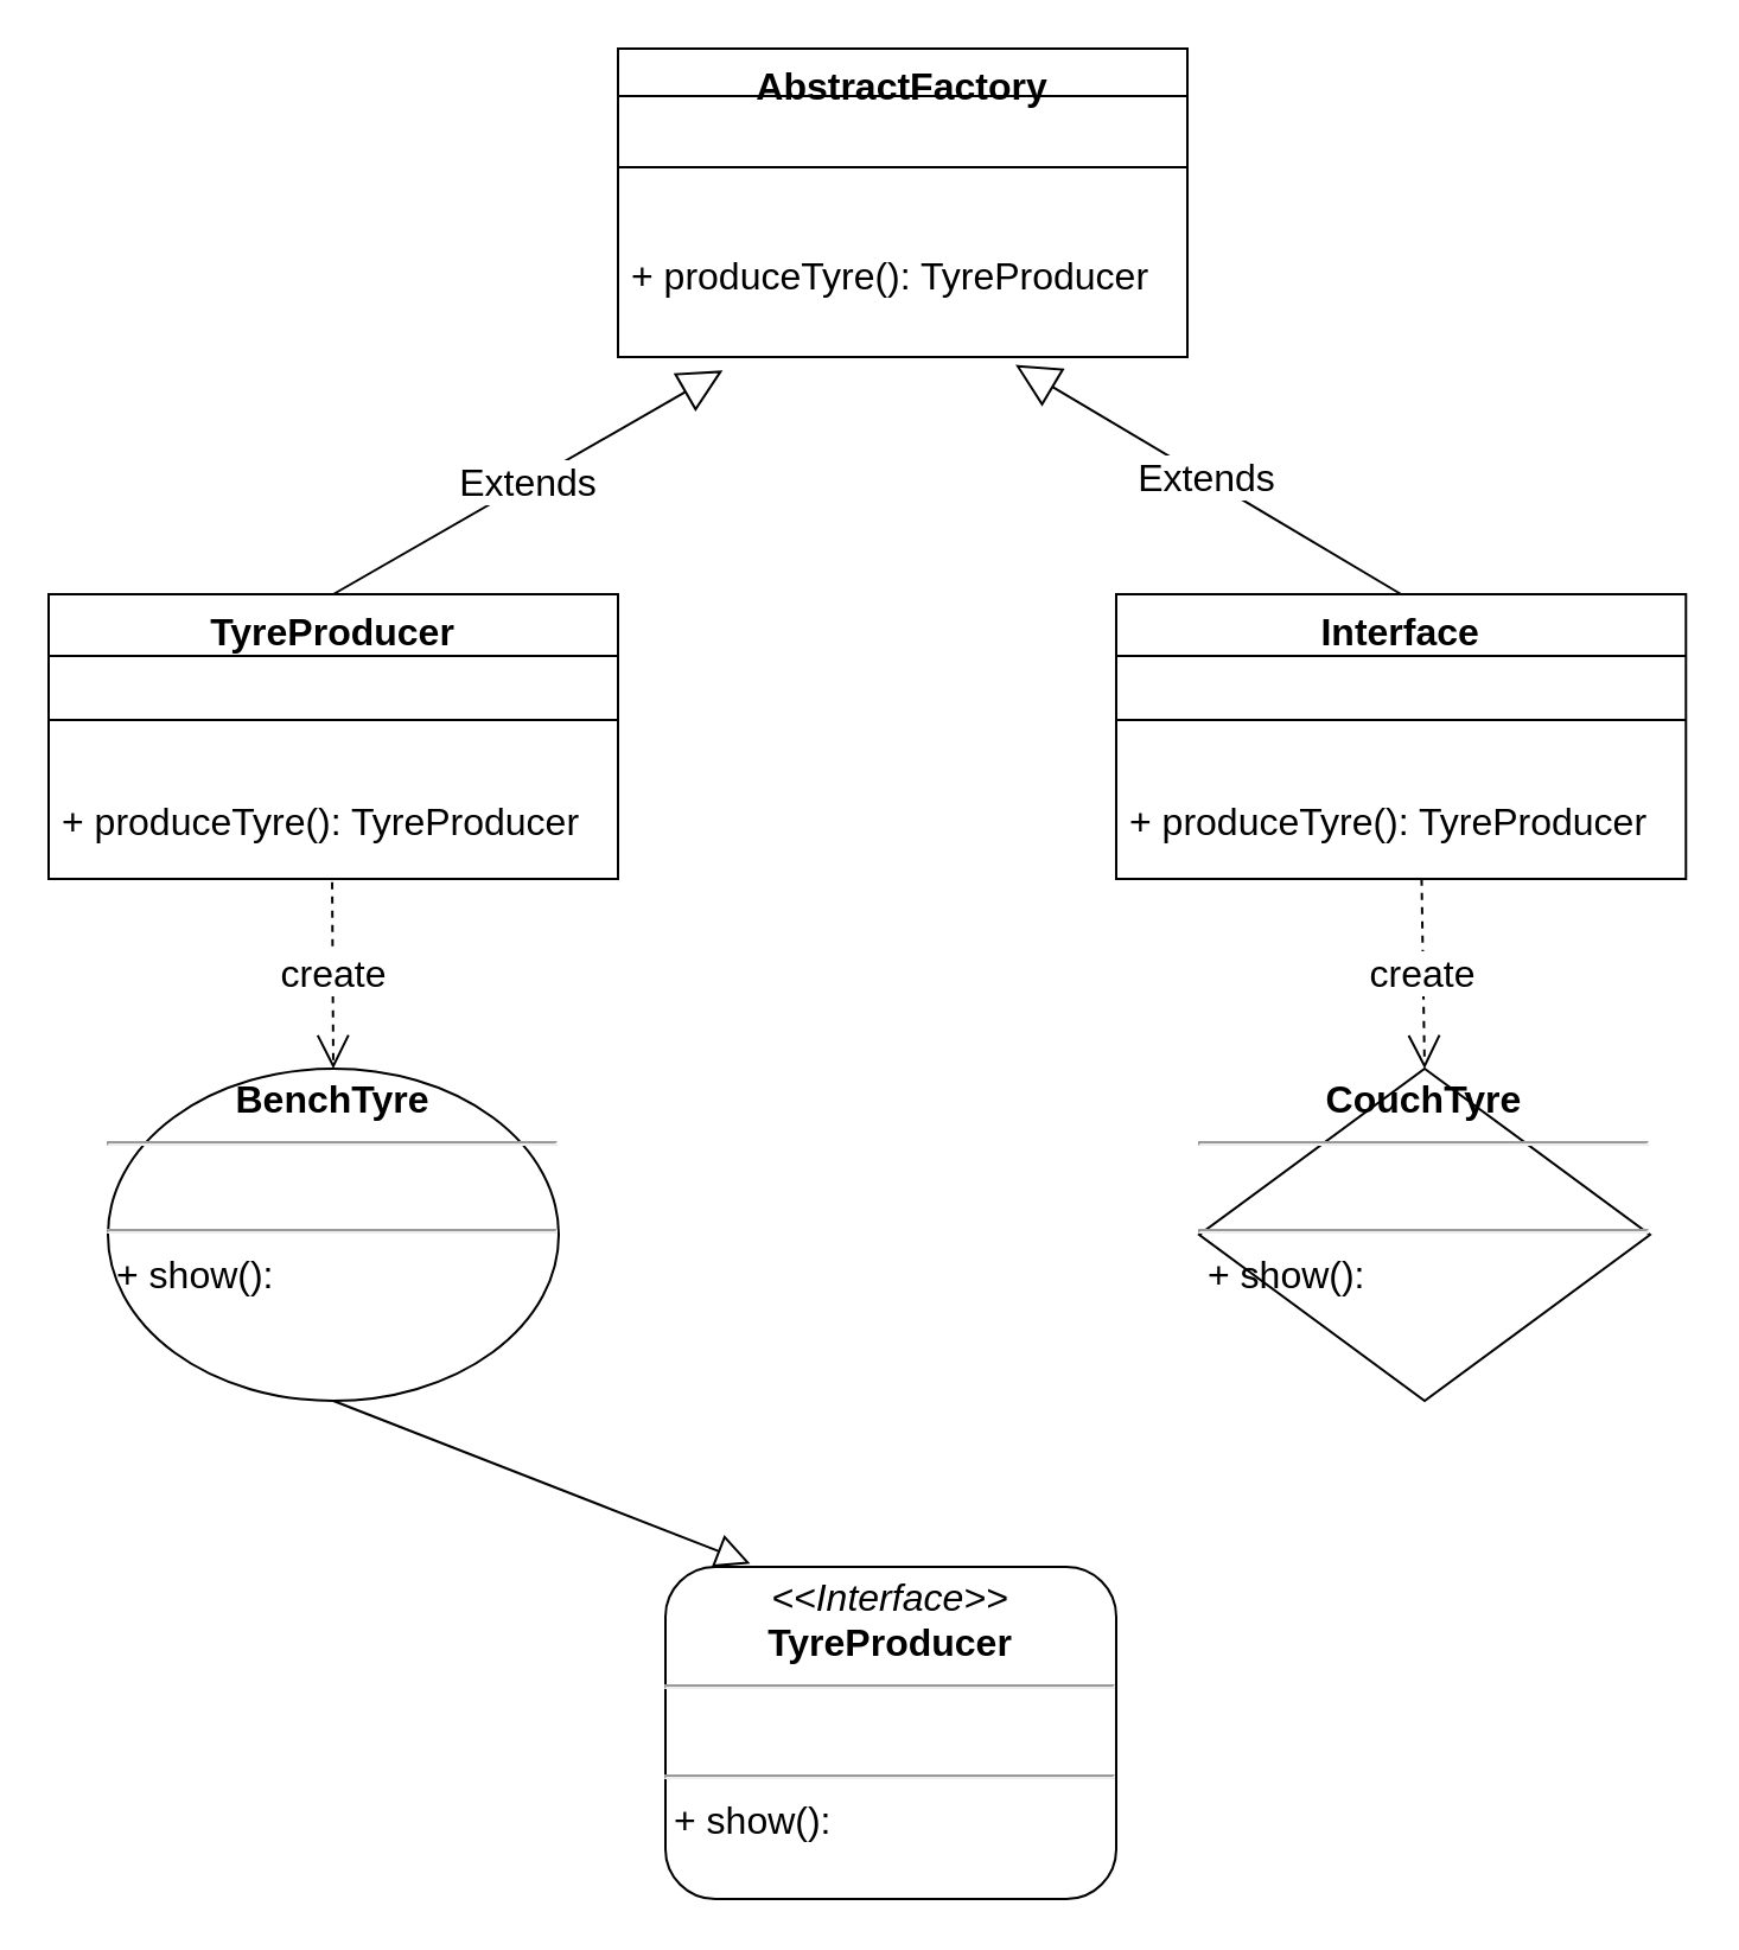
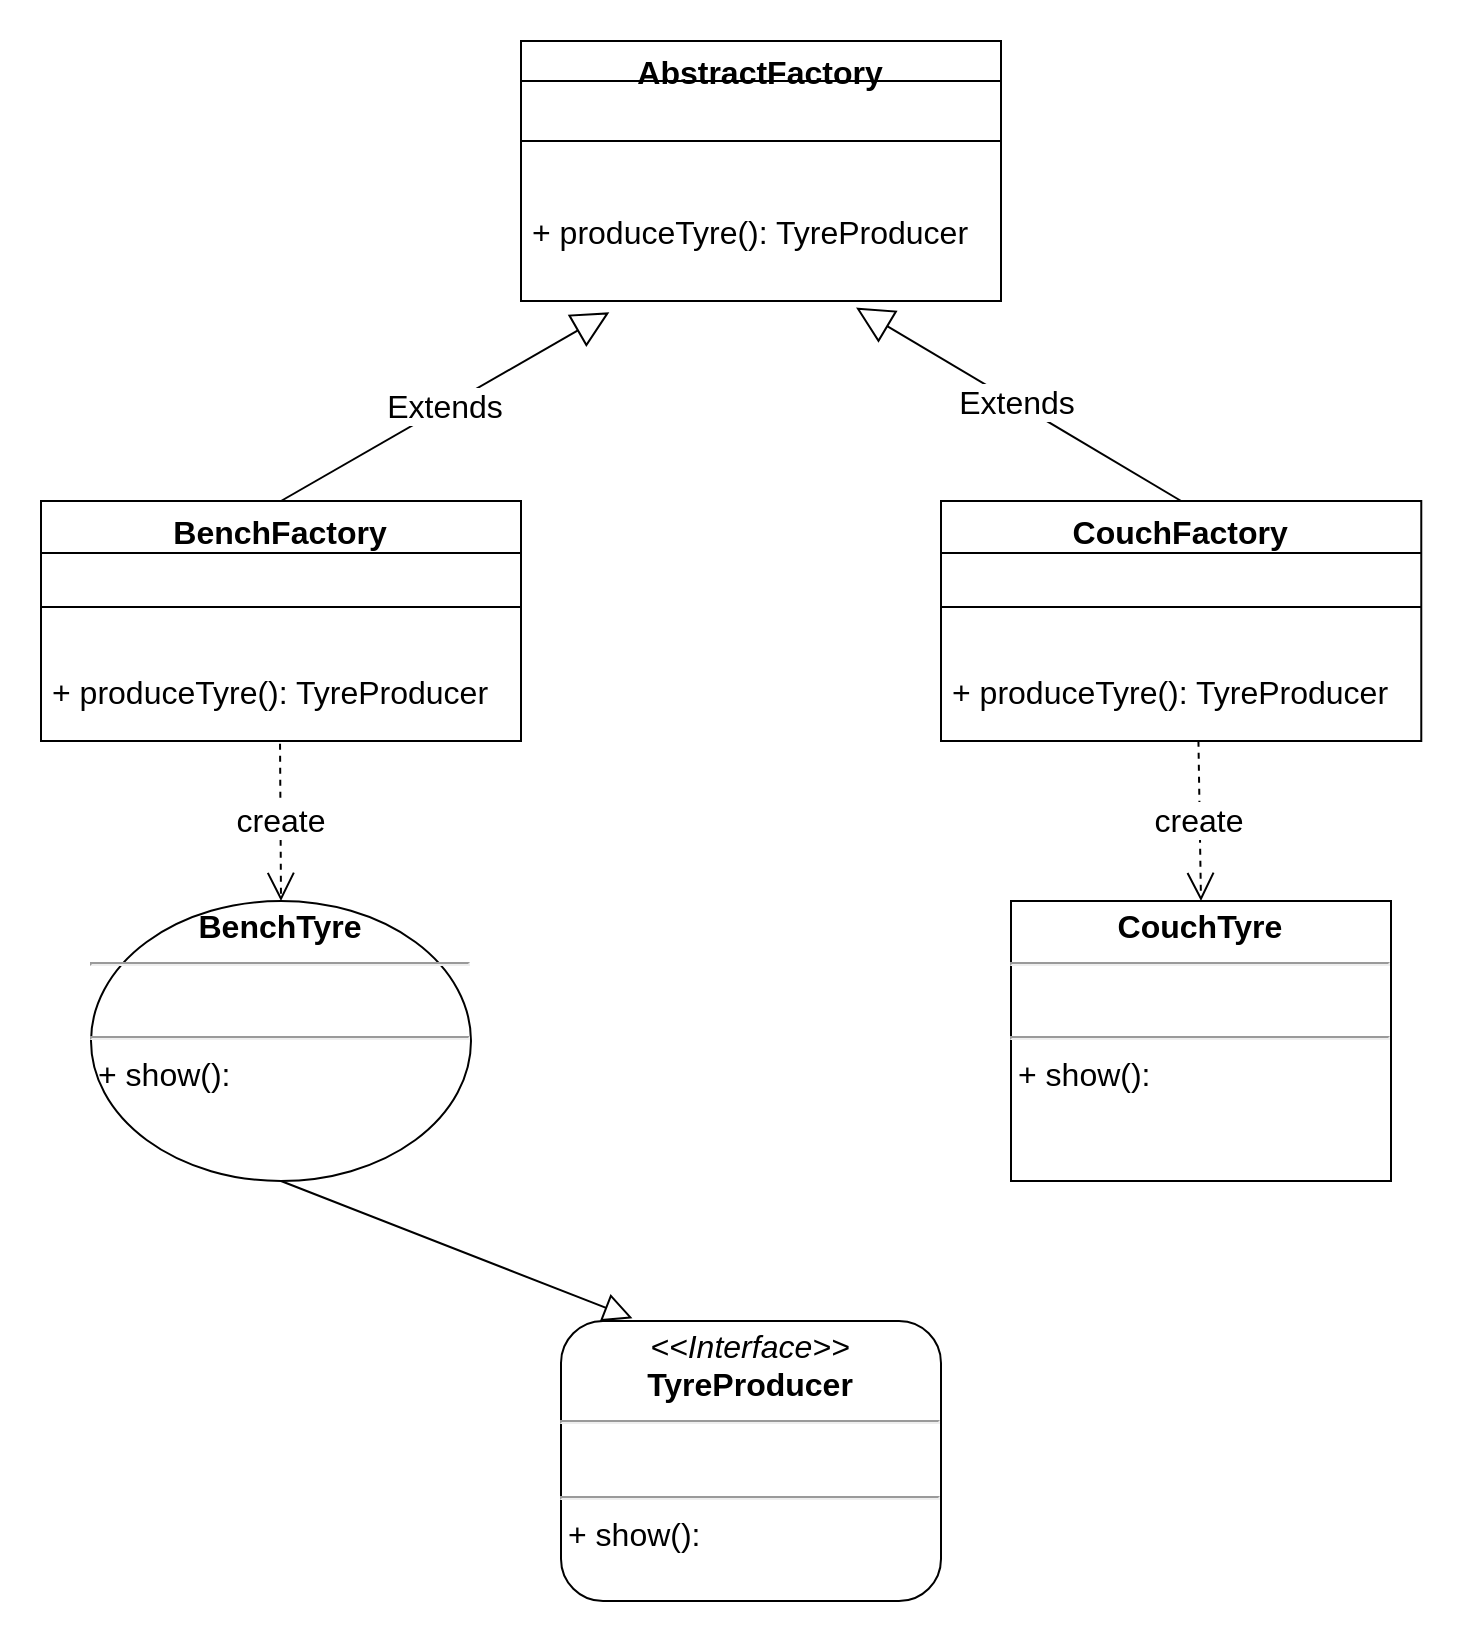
- <mxCell id="13" value="TyreProducer" style="swimlane;fontStyle=1;align=center;verticalAlign=top;childLayout=stackLayout;horizontal=1;startSize=26;horizontalStack=0;resizeParent=1;resizeParentMax=0;resizeLast=0;collapsible=1;marginBottom=0;fontSize=16;" parent="1" vertex="1"><mxGeometry x="20" y="250" width="240" height="120" as="geometry" /></mxCell>
+ <mxCell id="13" value="BenchFactory" style="swimlane;fontStyle=1;align=center;verticalAlign=top;childLayout=stackLayout;horizontal=1;startSize=26;horizontalStack=0;resizeParent=1;resizeParentMax=0;resizeLast=0;collapsible=1;marginBottom=0;fontSize=16;" parent="1" vertex="1"><mxGeometry x="20" y="250" width="240" height="120" as="geometry" /></mxCell>
- <mxCell id="16" value="Interface" style="swimlane;fontStyle=1;align=center;verticalAlign=top;childLayout=stackLayout;horizontal=1;startSize=26;horizontalStack=0;resizeParent=1;resizeParentMax=0;resizeLast=0;collapsible=1;marginBottom=0;fontSize=16;" parent="1" vertex="1"><mxGeometry x="470" y="250" width="240.14" height="120" as="geometry" /></mxCell>
+ <mxCell id="16" value="CouchFactory" style="swimlane;fontStyle=1;align=center;verticalAlign=top;childLayout=stackLayout;horizontal=1;startSize=26;horizontalStack=0;resizeParent=1;resizeParentMax=0;resizeLast=0;collapsible=1;marginBottom=0;fontSize=16;" parent="1" vertex="1"><mxGeometry x="470" y="250" width="240.14" height="120" as="geometry" /></mxCell>
- <mxCell id="4" value="&lt;p style=&quot;margin: 4px 0px 0px ; text-align: center ; font-size: 16px&quot;&gt;&lt;b style=&quot;font-size: 16px&quot;&gt;CouchTyre&lt;/b&gt;&lt;/p&gt;&lt;hr style=&quot;font-size: 16px&quot;&gt;&lt;p style=&quot;margin: 0px 0px 0px 4px ; font-size: 16px&quot;&gt;&lt;br style=&quot;font-size: 16px&quot;&gt;&lt;/p&gt;&lt;hr style=&quot;font-size: 16px&quot;&gt;&lt;p style=&quot;margin: 0px 0px 0px 4px ; font-size: 16px&quot;&gt;+ show():&amp;nbsp;&lt;br style=&quot;font-size: 16px&quot;&gt;&lt;br style=&quot;font-size: 16px&quot;&gt;&lt;/p&gt;" style="rhombus;verticalAlign=top;align=left;overflow=fill;fontSize=16;fontFamily=Helvetica;html=1;" parent="1" vertex="1"><mxGeometry x="505" y="450" width="190" height="140" as="geometry" /></mxCell>
+ <mxCell id="4" value="&lt;p style=&quot;margin: 4px 0px 0px ; text-align: center ; font-size: 16px&quot;&gt;&lt;b style=&quot;font-size: 16px&quot;&gt;CouchTyre&lt;/b&gt;&lt;/p&gt;&lt;hr style=&quot;font-size: 16px&quot;&gt;&lt;p style=&quot;margin: 0px 0px 0px 4px ; font-size: 16px&quot;&gt;&lt;br style=&quot;font-size: 16px&quot;&gt;&lt;/p&gt;&lt;hr style=&quot;font-size: 16px&quot;&gt;&lt;p style=&quot;margin: 0px 0px 0px 4px ; font-size: 16px&quot;&gt;+ show():&amp;nbsp;&lt;br style=&quot;font-size: 16px&quot;&gt;&lt;br style=&quot;font-size: 16px&quot;&gt;&lt;/p&gt;" style="verticalAlign=top;align=left;overflow=fill;fontSize=16;fontFamily=Helvetica;html=1;" parent="1" vertex="1"><mxGeometry x="505" y="450" width="190" height="140" as="geometry" /></mxCell>
